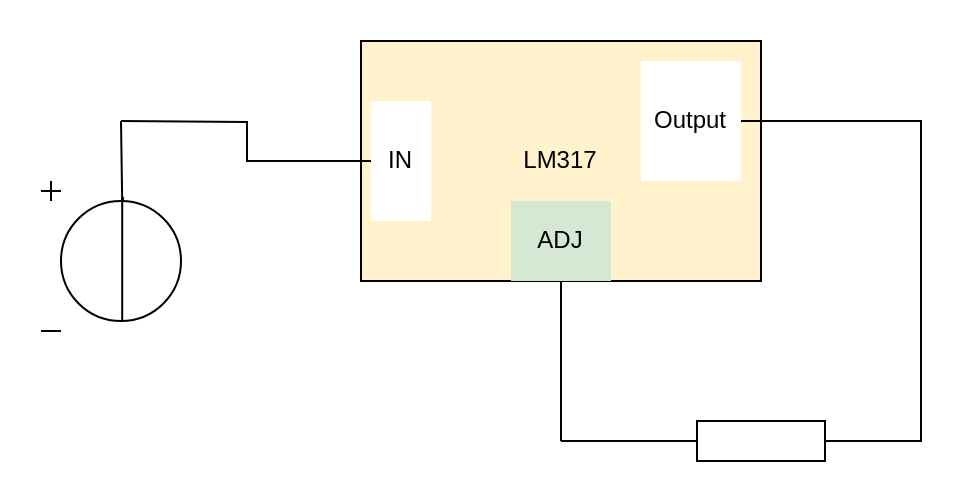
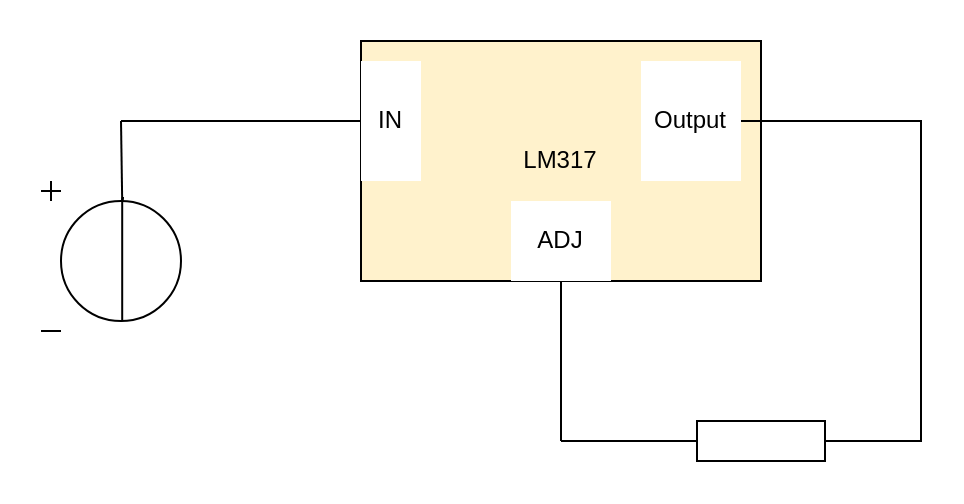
- <mxCell id="8" value="IN" style="rounded=0;whiteSpace=wrap;html=1;strokeColor=none;" vertex="1" parent="6"><mxGeometry x="5" y="30" width="30" height="60" as="geometry" /></mxCell>
+ <mxCell id="8" value="IN" style="rounded=0;whiteSpace=wrap;html=1;strokeColor=none;" vertex="1" parent="6"><mxGeometry y="10" width="30" height="60" as="geometry" /></mxCell>
- <mxCell id="10" value="ADJ" style="rounded=0;whiteSpace=wrap;html=1;strokeColor=none;fillColor=#d5e8d4;" vertex="1" parent="6"><mxGeometry x="75" y="80" width="50" height="40" as="geometry" /></mxCell>
+ <mxCell id="10" value="ADJ" style="rounded=0;whiteSpace=wrap;html=1;strokeColor=none;" vertex="1" parent="6"><mxGeometry x="75" y="80" width="50" height="40" as="geometry" /></mxCell>
